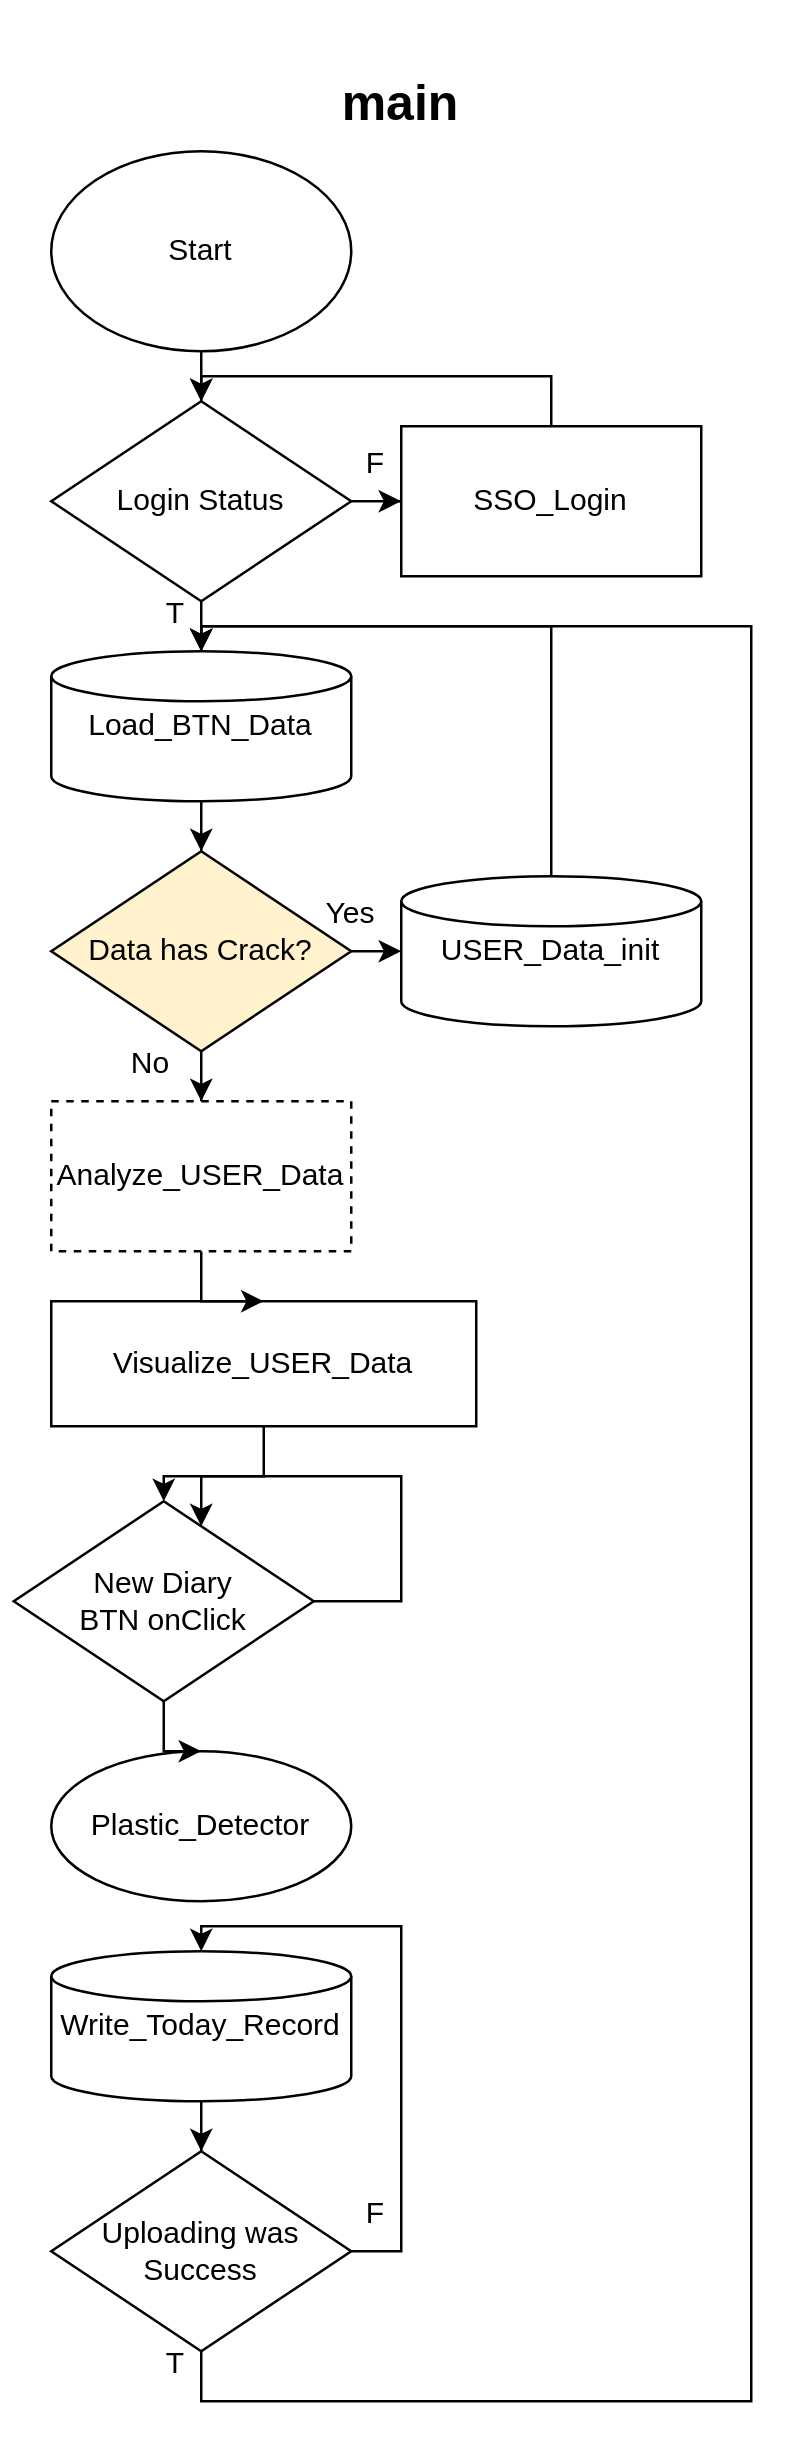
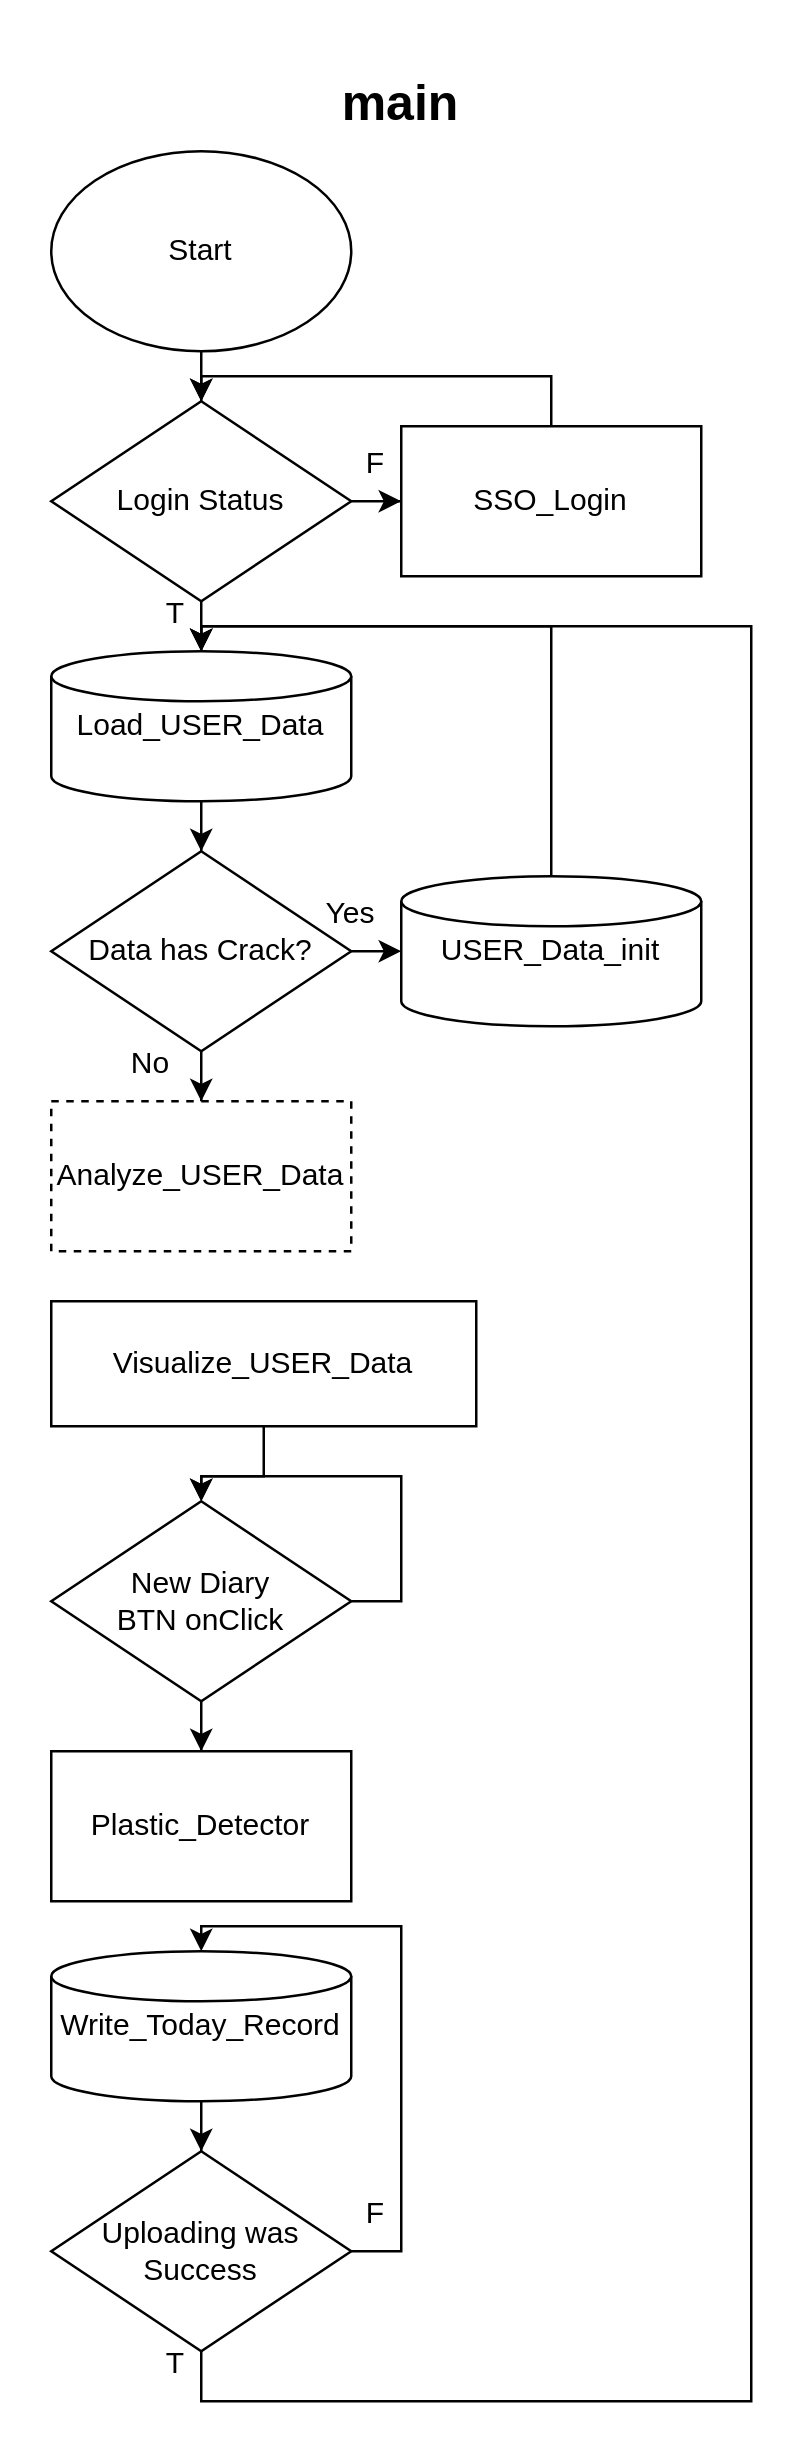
- <mxCell id="10" value="Load_BTN_Data" style="strokeWidth=1;html=1;shape=mxgraph.flowchart.database;whiteSpace=wrap;" parent="1" vertex="1"><mxGeometry x="20" y="260" width="120" height="60" as="geometry" /></mxCell>
+ <mxCell id="10" value="Load_USER_Data" style="strokeWidth=1;html=1;shape=mxgraph.flowchart.database;whiteSpace=wrap;" parent="1" vertex="1"><mxGeometry x="20" y="260" width="120" height="60" as="geometry" /></mxCell>
- <mxCell id="23" value="Data has Crack?" style="rhombus;whiteSpace=wrap;html=1;strokeWidth=1;fillColor=#fff2cc;" parent="1" vertex="1"><mxGeometry x="20" y="340" width="120" height="80" as="geometry" /></mxCell>
+ <mxCell id="23" value="Data has Crack?" style="rhombus;whiteSpace=wrap;html=1;strokeWidth=1;" parent="1" vertex="1"><mxGeometry x="20" y="340" width="120" height="80" as="geometry" /></mxCell>
- <mxCell id="19" style="edgeStyle=orthogonalEdgeStyle;rounded=0;orthogonalLoop=1;jettySize=auto;html=1;" parent="1" source="20" target="14" edge="1"><mxGeometry relative="1" as="geometry" /></mxCell>
- <mxCell id="18" value="New Diary&lt;br&gt;BTN onClick" style="rhombus;whiteSpace=wrap;html=1;strokeWidth=1;" parent="1" vertex="1"><mxGeometry x="5" y="600" width="120" height="80" as="geometry" /></mxCell>
+ <mxCell id="18" value="New Diary&lt;br&gt;BTN onClick" style="rhombus;whiteSpace=wrap;html=1;strokeWidth=1;" parent="1" vertex="1"><mxGeometry x="20" y="600" width="120" height="80" as="geometry" /></mxCell>
- <mxCell id="15" value="Plastic_Detector" style="ellipse;whiteSpace=wrap;html=1;strokeWidth=1;" parent="1" vertex="1"><mxGeometry x="20" y="700" width="120" height="60" as="geometry" /></mxCell>
+ <mxCell id="15" value="Plastic_Detector" style="rounded=0;whiteSpace=wrap;html=1;strokeWidth=1;" parent="1" vertex="1"><mxGeometry x="20" y="700" width="120" height="60" as="geometry" /></mxCell>
